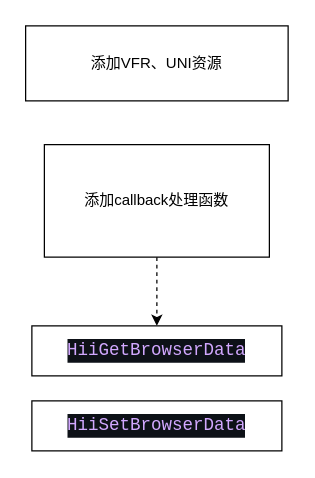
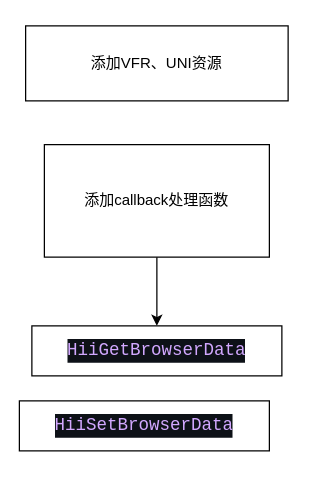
- <mxCell id="3" style="edgeStyle=none;html=1;exitX=0.5;exitY=1;exitDx=0;exitDy=0;entryX=0.5;entryY=0;entryDx=0;entryDy=0;dashed=1;" edge="1" parent="1" source="4" target="5"><mxGeometry relative="1" as="geometry" /></mxCell>
+ <mxCell id="3" style="edgeStyle=none;html=1;exitX=0.5;exitY=1;exitDx=0;exitDy=0;entryX=0.5;entryY=0;entryDx=0;entryDy=0;" edge="1" parent="1" source="4" target="5"><mxGeometry relative="1" as="geometry" /></mxCell>
- <mxCell id="6" value="&lt;div style=&quot;color: rgb(201 , 209 , 217) ; background-color: rgb(13 , 17 , 23) ; font-family: &amp;#34;consolas&amp;#34; , &amp;#34;courier new&amp;#34; , monospace ; font-size: 14px ; line-height: 19px&quot;&gt;&lt;span style=&quot;color: #d2a8ff&quot;&gt;HiiSetBrowserData&lt;/span&gt;&lt;/div&gt;" style="whiteSpace=wrap;html=1;" vertex="1" parent="1"><mxGeometry x="25" y="320" width="200" height="40" as="geometry" /></mxCell>
+ <mxCell id="6" value="&lt;div style=&quot;color: rgb(201 , 209 , 217) ; background-color: rgb(13 , 17 , 23) ; font-family: &amp;#34;consolas&amp;#34; , &amp;#34;courier new&amp;#34; , monospace ; font-size: 14px ; line-height: 19px&quot;&gt;&lt;span style=&quot;color: #d2a8ff&quot;&gt;HiiSetBrowserData&lt;/span&gt;&lt;/div&gt;" style="whiteSpace=wrap;html=1;" vertex="1" parent="1"><mxGeometry x="15" y="320" width="200" height="40" as="geometry" /></mxCell>
